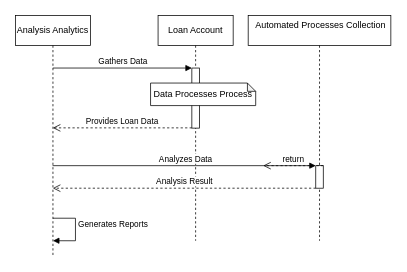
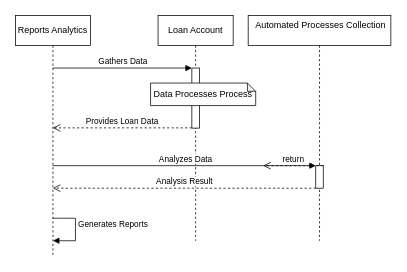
- <mxCell id="2" value="Analysis Analytics" style="shape=umlLifeline;perimeter=lifelinePerimeter;whiteSpace=wrap;html=1;container=1;dropTarget=0;collapsible=0;recursiveResize=0;outlineConnect=0;portConstraint=eastwest;newEdgeStyle={&quot;curved&quot;:0,&quot;rounded&quot;:0};" vertex="1" parent="1"><mxGeometry x="20" y="20" width="100" height="320" as="geometry" /></mxCell>
+ <mxCell id="2" value="Reports Analytics" style="shape=umlLifeline;perimeter=lifelinePerimeter;whiteSpace=wrap;html=1;container=1;dropTarget=0;collapsible=0;recursiveResize=0;outlineConnect=0;portConstraint=eastwest;newEdgeStyle={&quot;curved&quot;:0,&quot;rounded&quot;:0};" vertex="1" parent="1"><mxGeometry x="20" y="20" width="100" height="320" as="geometry" /></mxCell>
